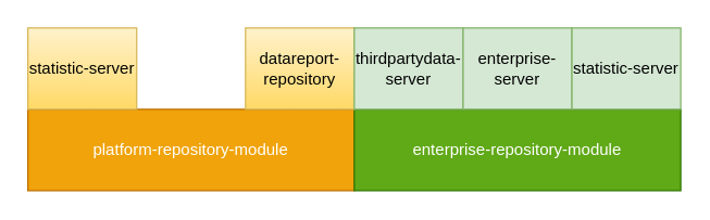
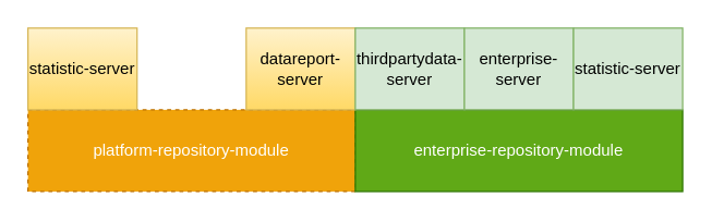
- <mxCell id="5" value="datareport-repository" style="rounded=0;whiteSpace=wrap;html=1;gradientColor=#ffd966;fillColor=#fff2cc;strokeColor=#d6b656;" vertex="1" parent="1"><mxGeometry x="180" y="20" width="80" height="60" as="geometry" /></mxCell>
+ <mxCell id="5" value="datareport-server" style="rounded=0;whiteSpace=wrap;html=1;gradientColor=#ffd966;fillColor=#fff2cc;strokeColor=#d6b656;" vertex="1" parent="1"><mxGeometry x="180" y="20" width="80" height="60" as="geometry" /></mxCell>
- <mxCell id="2" value="platform-repository-module" style="rounded=0;whiteSpace=wrap;html=1;fillColor=#f0a30a;strokeColor=#BD7000;fontColor=#FFFFFF;" vertex="1" parent="1"><mxGeometry x="20" y="80" width="240" height="60" as="geometry" /></mxCell>
+ <mxCell id="2" value="platform-repository-module" style="rounded=0;whiteSpace=wrap;html=1;fillColor=#f0a30a;strokeColor=#BD7000;fontColor=#FFFFFF;dashed=1;" vertex="1" parent="1"><mxGeometry x="20" y="80" width="240" height="60" as="geometry" /></mxCell>
